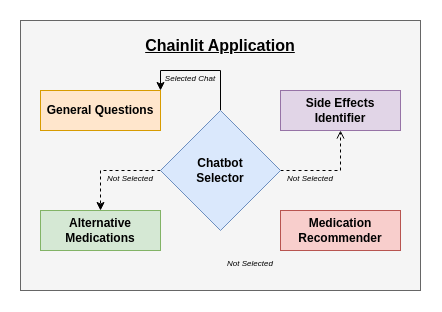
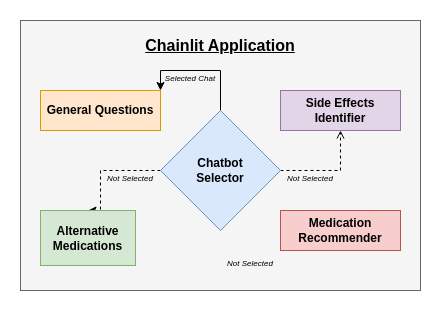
- <mxCell id="8" value="&lt;b&gt;Alternative&lt;br&gt;Medications&lt;br&gt;&lt;/b&gt;" style="rounded=0;whiteSpace=wrap;html=1;fillColor=#d5e8d4;strokeColor=#82b366;" vertex="1" parent="1"><mxGeometry x="40" y="210" width="120" height="40" as="geometry" /></mxCell>
+ <mxCell id="8" value="&lt;b&gt;Alternative&lt;br&gt;Medications&lt;br&gt;&lt;/b&gt;" style="rounded=0;whiteSpace=wrap;html=1;fillColor=#d5e8d4;strokeColor=#82b366;" vertex="1" parent="1"><mxGeometry x="40" y="210" width="95" height="55" as="geometry" /></mxCell>
